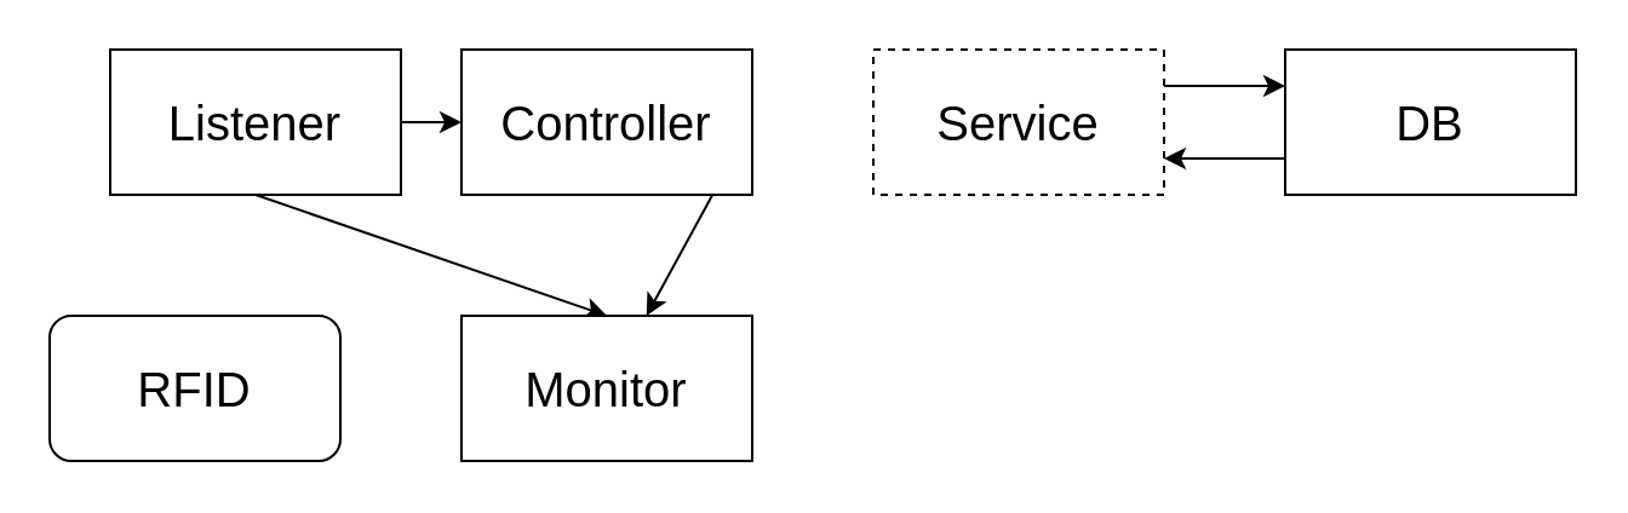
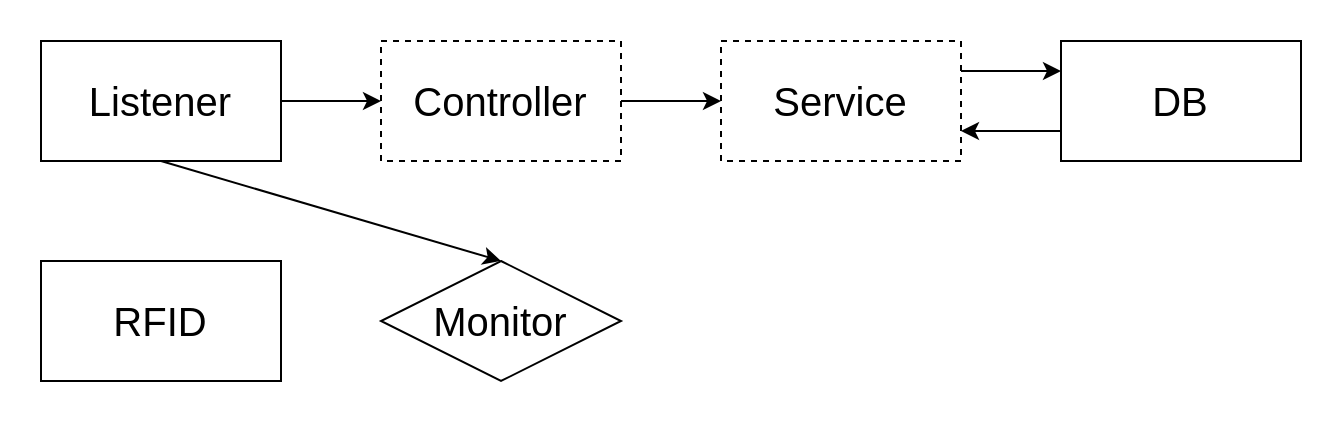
- <mxCell id="4" value="&lt;span style=&quot;font-size: 20px&quot;&gt;Listener&lt;/span&gt;" style="rounded=0;whiteSpace=wrap;html=1;" parent="1" vertex="1"><mxGeometry x="45" y="20" width="120" height="60" as="geometry" /></mxCell>
+ <mxCell id="4" value="&lt;span style=&quot;font-size: 20px&quot;&gt;Listener&lt;/span&gt;" style="rounded=0;whiteSpace=wrap;html=1;" parent="1" vertex="1"><mxGeometry x="20" y="20" width="120" height="60" as="geometry" /></mxCell>
- <mxCell id="8" value="&lt;span style=&quot;font-size: 20px&quot;&gt;Controller&lt;/span&gt;" style="rounded=0;whiteSpace=wrap;html=1;" parent="1" vertex="1"><mxGeometry x="190" y="20" width="120" height="60" as="geometry" /></mxCell>
+ <mxCell id="8" value="&lt;span style=&quot;font-size: 20px&quot;&gt;Controller&lt;/span&gt;" style="rounded=0;whiteSpace=wrap;html=1;dashed=1;" parent="1" vertex="1"><mxGeometry x="190" y="20" width="120" height="60" as="geometry" /></mxCell>
- <mxCell id="7" style="edgeStyle=none;html=1;exitX=1;exitY=0.5;exitDx=0;exitDy=0;" parent="1" source="8" target="6" edge="1"><mxGeometry relative="1" as="geometry" /></mxCell>
+ <mxCell id="7" style="edgeStyle=none;html=1;exitX=1;exitY=0.5;exitDx=0;exitDy=0;entryX=0;entryY=0.5;entryDx=0;entryDy=0;" parent="1" source="8" target="10" edge="1"><mxGeometry relative="1" as="geometry" /></mxCell>
- <mxCell id="5" value="&lt;font style=&quot;font-size: 20px&quot;&gt;RFID&lt;/font&gt;" style="whiteSpace=wrap;html=1;rounded=1;" parent="1" vertex="1"><mxGeometry x="20" y="130" width="120" height="60" as="geometry" /></mxCell>
+ <mxCell id="5" value="&lt;font style=&quot;font-size: 20px&quot;&gt;RFID&lt;/font&gt;" style="rounded=0;whiteSpace=wrap;html=1;" parent="1" vertex="1"><mxGeometry x="20" y="130" width="120" height="60" as="geometry" /></mxCell>
- <mxCell id="6" value="&lt;font style=&quot;font-size: 20px&quot;&gt;Monitor&lt;/font&gt;" style="rounded=0;whiteSpace=wrap;html=1;" parent="1" vertex="1"><mxGeometry x="190" y="130" width="120" height="60" as="geometry" /></mxCell>
+ <mxCell id="6" value="&lt;font style=&quot;font-size: 20px&quot;&gt;Monitor&lt;/font&gt;" style="rhombus;whiteSpace=wrap;html=1;" parent="1" vertex="1"><mxGeometry x="190" y="130" width="120" height="60" as="geometry" /></mxCell>
